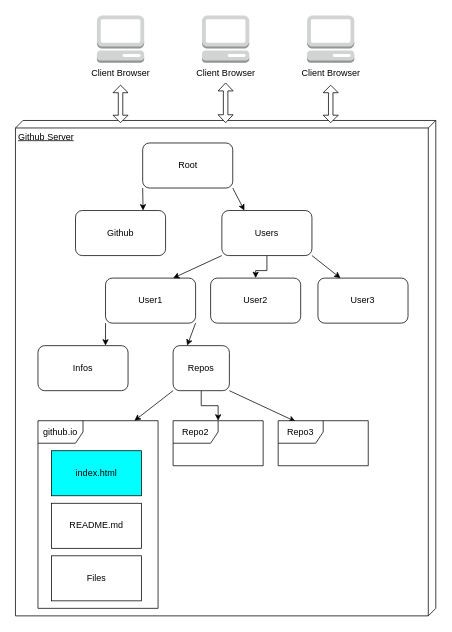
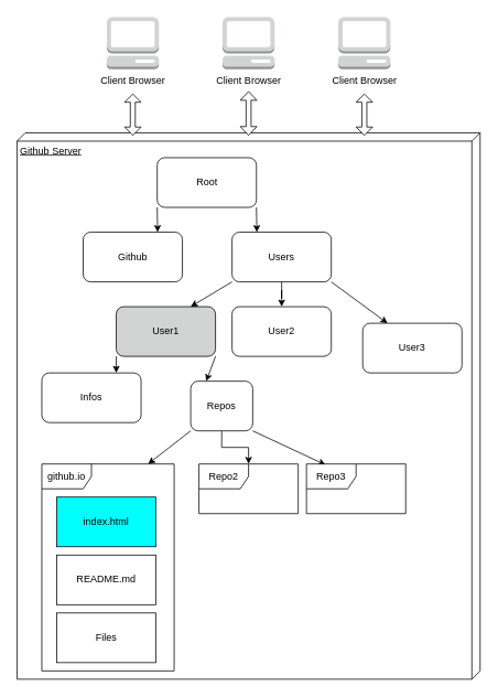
- <mxCell id="12" value="Users" style="rounded=1;whiteSpace=wrap;html=1;" vertex="1" parent="1"><mxGeometry x="295" y="280" width="120" height="60" as="geometry" /></mxCell>
+ <mxCell id="12" value="Users" style="rounded=1;whiteSpace=wrap;html=1;" vertex="1" parent="1"><mxGeometry x="280" y="280" width="120" height="60" as="geometry" /></mxCell>
- <mxCell id="16" value="User1" style="rounded=1;whiteSpace=wrap;html=1;" vertex="1" parent="1"><mxGeometry x="140" y="370" width="120" height="60" as="geometry" /></mxCell>
+ <mxCell id="16" value="User1" style="rounded=1;whiteSpace=wrap;html=1;fillColor=#d2d3d3;" vertex="1" parent="1"><mxGeometry x="140" y="370" width="120" height="60" as="geometry" /></mxCell>
- <mxCell id="17" value="User3" style="rounded=1;whiteSpace=wrap;html=1;" vertex="1" parent="1"><mxGeometry x="423" y="370" width="120" height="60" as="geometry" /></mxCell>
+ <mxCell id="17" value="User3" style="rounded=1;whiteSpace=wrap;html=1;" vertex="1" parent="1"><mxGeometry x="438" y="390" width="120" height="60" as="geometry" /></mxCell>
- <mxCell id="20" value="Infos" style="rounded=1;whiteSpace=wrap;html=1;" vertex="1" parent="1"><mxGeometry x="50" y="460" width="120" height="60" as="geometry" /></mxCell>
+ <mxCell id="20" value="Infos" style="rounded=1;whiteSpace=wrap;html=1;" vertex="1" parent="1"><mxGeometry x="50" y="450" width="120" height="60" as="geometry" /></mxCell>
- <mxCell id="31" value="Repo2" style="shape=umlFrame;whiteSpace=wrap;html=1;" vertex="1" parent="1"><mxGeometry x="230" y="560" width="120" height="60" as="geometry" /></mxCell>
+ <mxCell id="31" value="Repo2" style="shape=umlFrame;whiteSpace=wrap;html=1;" vertex="1" parent="1"><mxGeometry x="240" y="560" width="120" height="60" as="geometry" /></mxCell>
